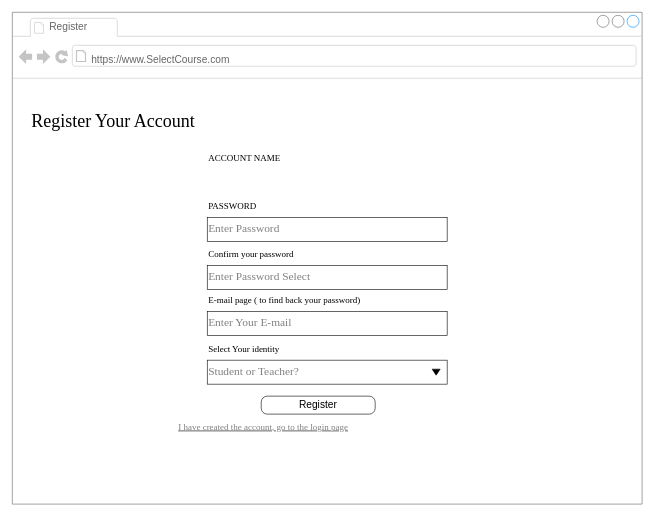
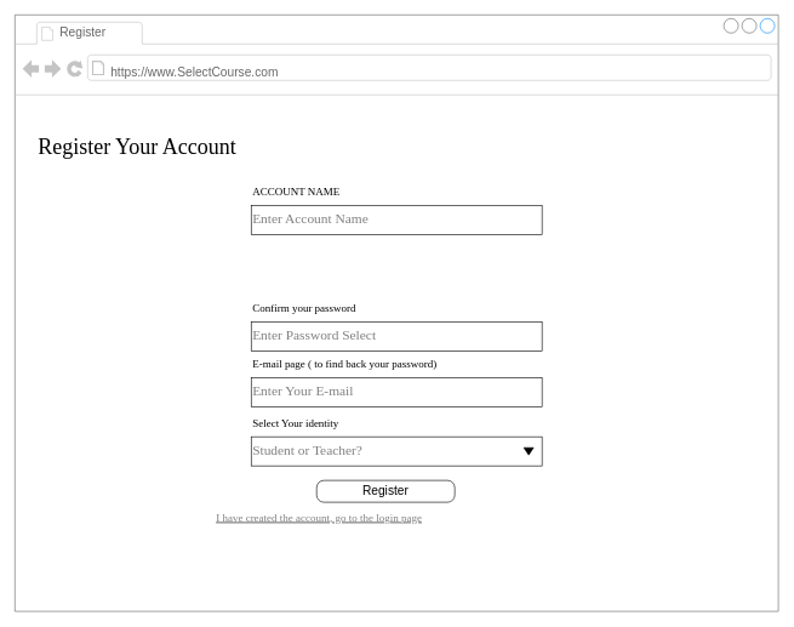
+ <mxCell id="6" value="&lt;div style=&quot;font-size: 19px ; line-height: 1.7&quot; align=&quot;center&quot;&gt;&lt;font style=&quot;font-size: 19px&quot; color=&quot;#7F7F7F&quot;&gt;Enter Account Name&lt;br&gt;&lt;/font&gt;&lt;/div&gt;&lt;div style=&quot;font-size: 19px&quot;&gt;&lt;font style=&quot;font-size: 19px&quot; color=&quot;#7F7F7F&quot;&gt;&lt;br&gt;&lt;/font&gt;&lt;/div&gt;" style="text;html=1;points=[];align=left;verticalAlign=top;spacingTop=-4;fontSize=15;fontFamily=Verdana;rounded=0;strokeColor=default;" parent="2" vertex="1"><mxGeometry x="325" y="262" width="400" height="40" as="geometry" /></mxCell>
- <mxCell id="10" value="PASSWORD" style="text;html=1;points=[];align=left;verticalAlign=top;spacingTop=-4;fontSize=15;fontFamily=Verdana" parent="2" vertex="1"><mxGeometry x="325" y="312" width="170" height="30" as="geometry" /></mxCell>
- <mxCell id="8" value="&lt;div style=&quot;font-size: 19px ; line-height: 1.7&quot; align=&quot;center&quot;&gt;&lt;font style=&quot;font-size: 19px&quot; color=&quot;#7F7F7F&quot;&gt;Enter Password&lt;/font&gt;&lt;/div&gt;&lt;div style=&quot;font-size: 19px&quot;&gt;&lt;font style=&quot;font-size: 19px&quot; color=&quot;#7F7F7F&quot;&gt;&lt;br&gt;&lt;/font&gt;&lt;/div&gt;" style="text;html=1;points=[];align=left;verticalAlign=top;spacingTop=-4;fontSize=15;fontFamily=Verdana;rounded=0;strokeColor=default;" parent="2" vertex="1"><mxGeometry x="325" y="342" width="400" height="40" as="geometry" /></mxCell>
